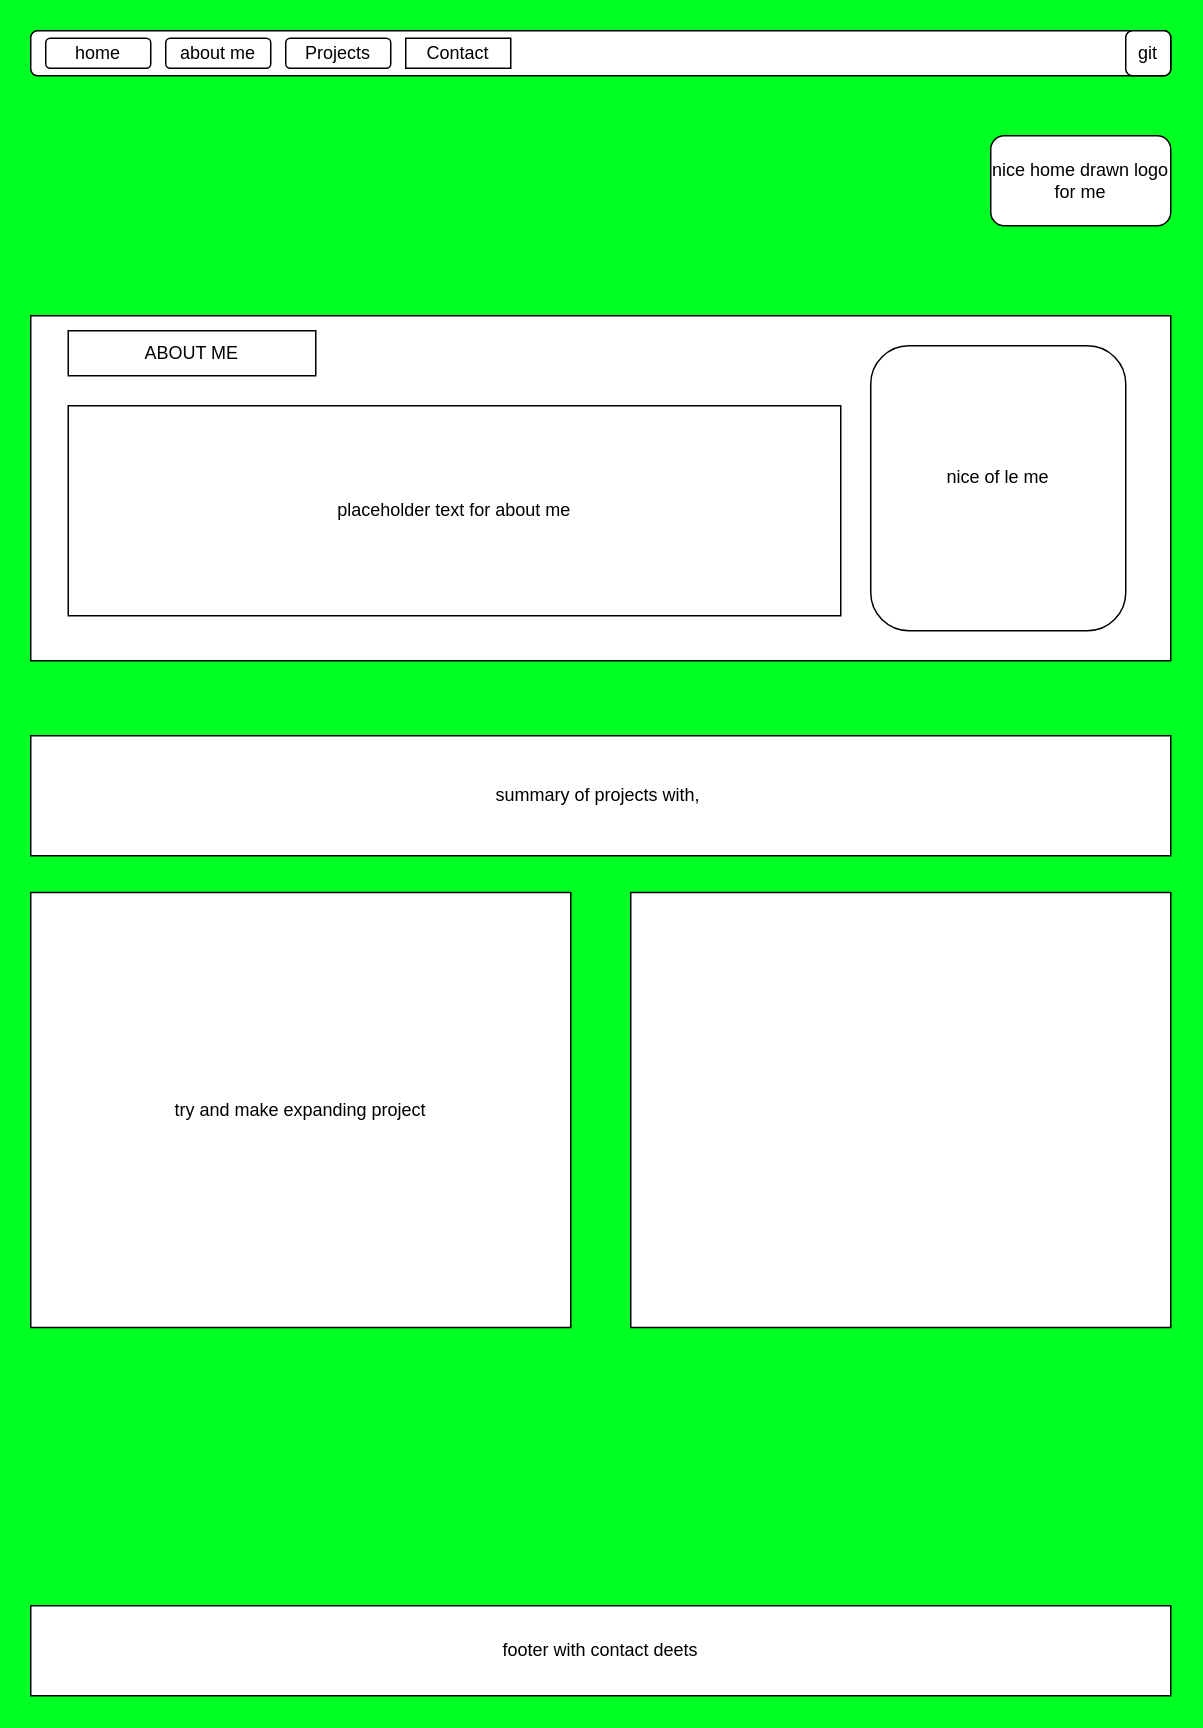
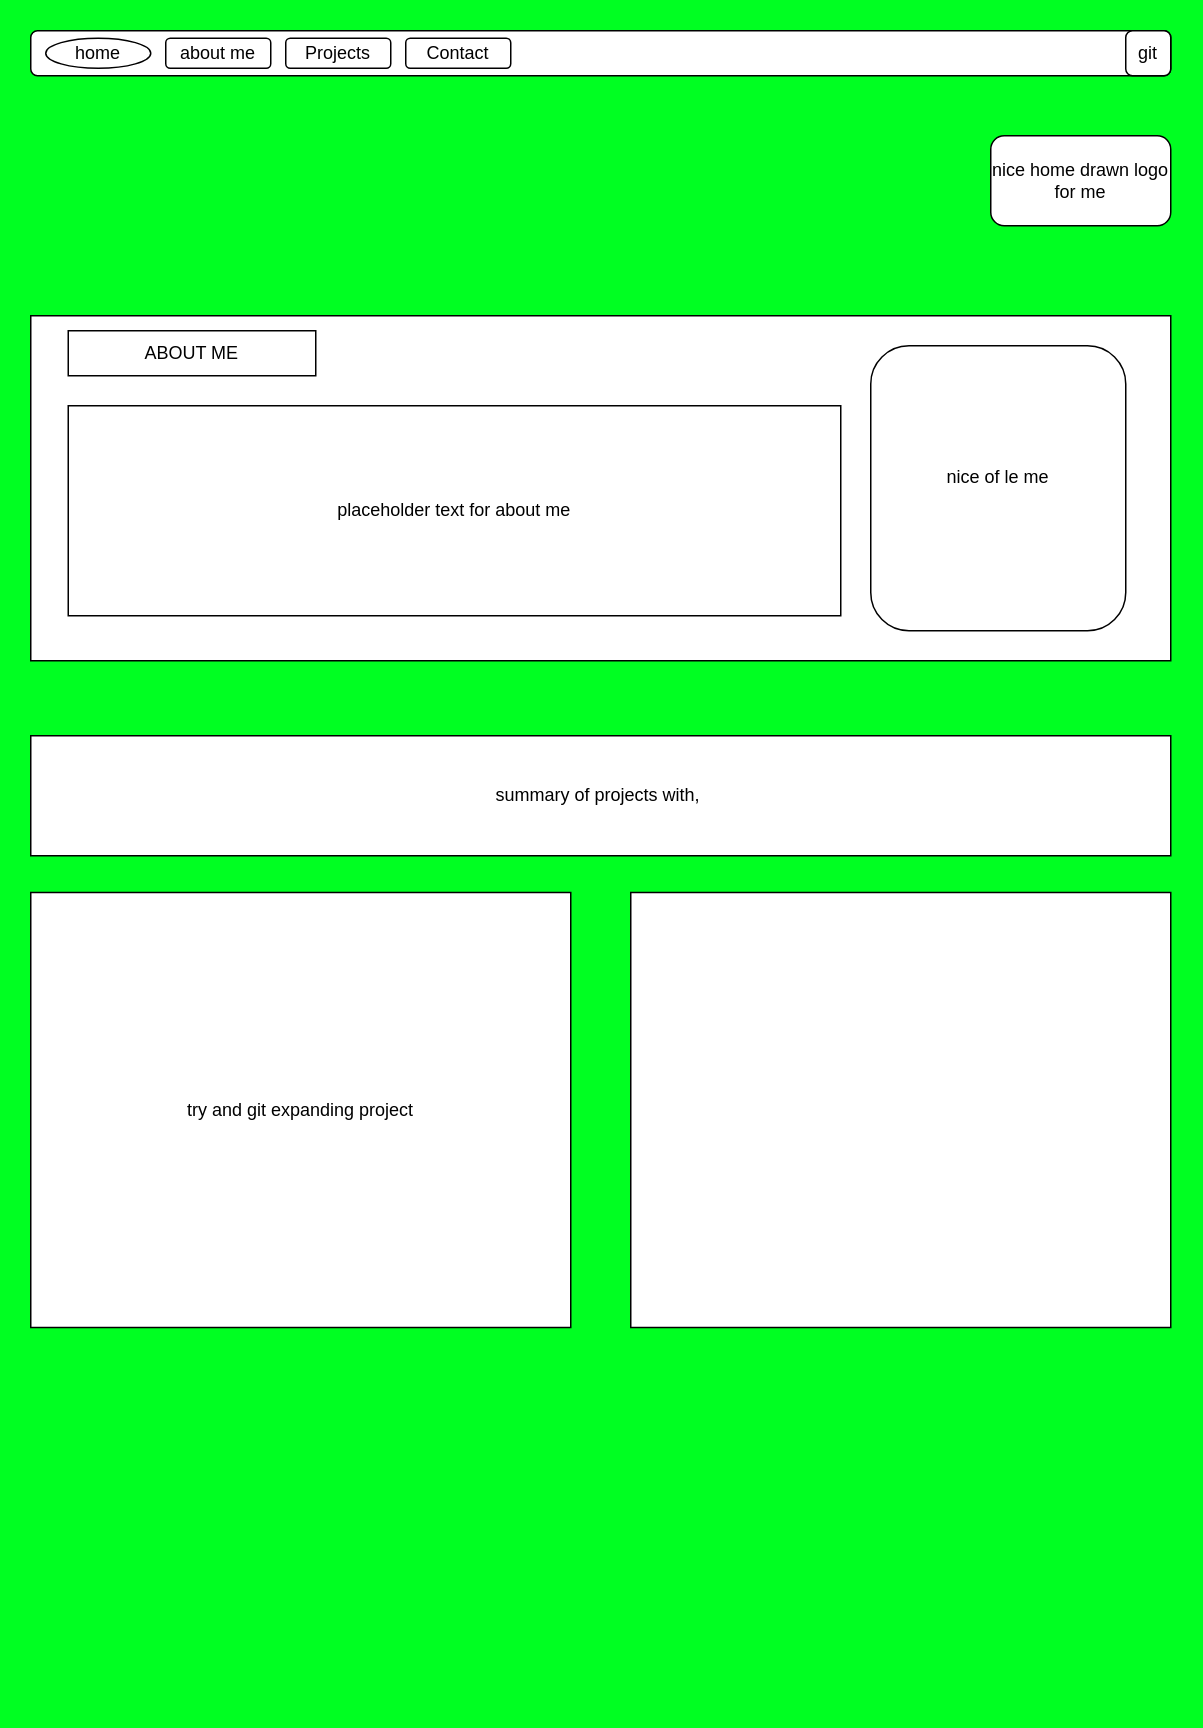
- <mxCell id="3" value="home" style="rounded=1;whiteSpace=wrap;html=1;" vertex="1" parent="1"><mxGeometry x="30" y="25" width="70" height="20" as="geometry" /></mxCell>
+ <mxCell id="3" value="home" style="ellipse;whiteSpace=wrap;html=1;" vertex="1" parent="1"><mxGeometry x="30" y="25" width="70" height="20" as="geometry" /></mxCell>
- <mxCell id="6" value="Contact" style="whiteSpace=wrap;html=1;rounded=0;" vertex="1" parent="1"><mxGeometry x="270" y="25" width="70" height="20" as="geometry" /></mxCell>
+ <mxCell id="6" value="Contact" style="rounded=1;whiteSpace=wrap;html=1;" vertex="1" parent="1"><mxGeometry x="270" y="25" width="70" height="20" as="geometry" /></mxCell>
- <mxCell id="12" value="try and make expanding project" style="rounded=0;whiteSpace=wrap;html=1;" vertex="1" parent="1"><mxGeometry x="20" y="594.5" width="360" height="290" as="geometry" /></mxCell>
+ <mxCell id="12" value="try and git expanding project" style="rounded=0;whiteSpace=wrap;html=1;" vertex="1" parent="1"><mxGeometry x="20" y="594.5" width="360" height="290" as="geometry" /></mxCell>
- <mxCell id="15" value="footer with contact deets" style="rounded=0;whiteSpace=wrap;html=1;" vertex="1" parent="1"><mxGeometry x="20" y="1070" width="760" height="60" as="geometry" /></mxCell>
